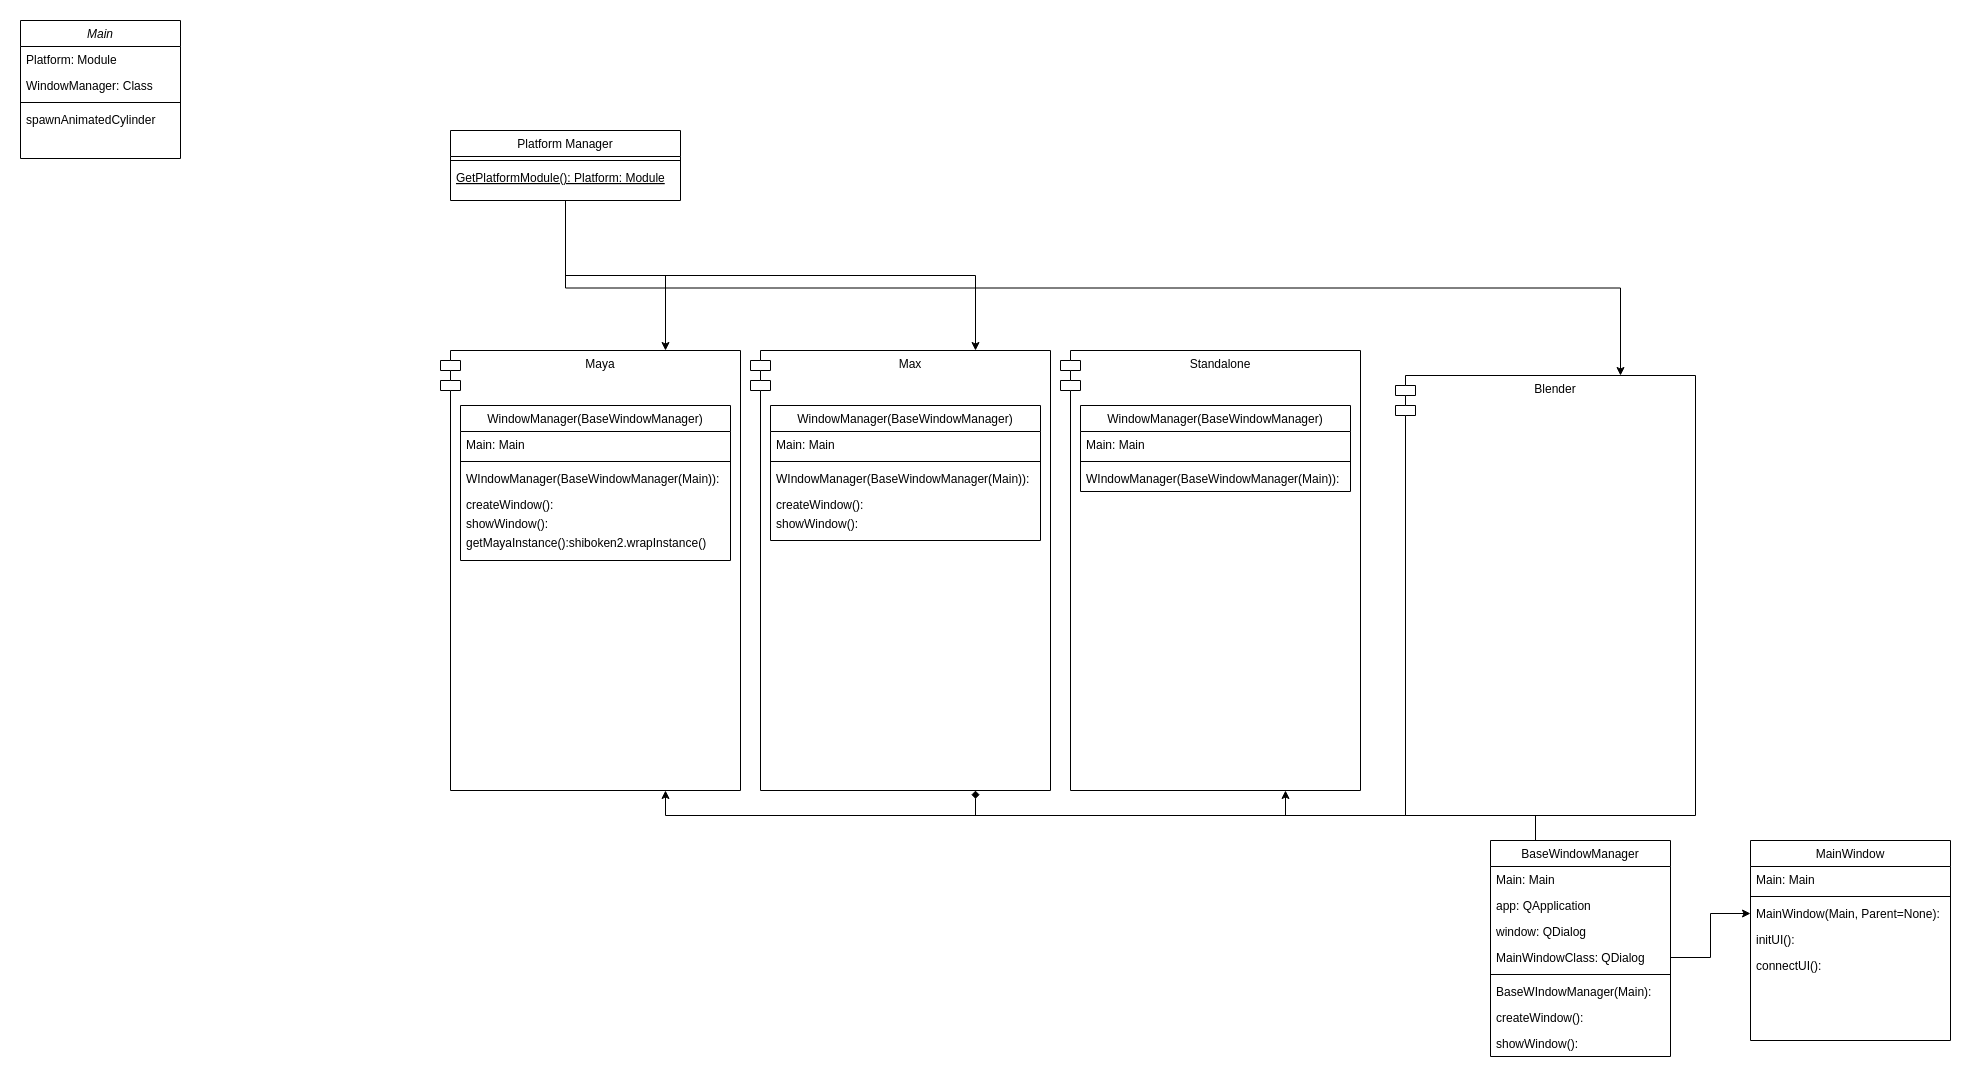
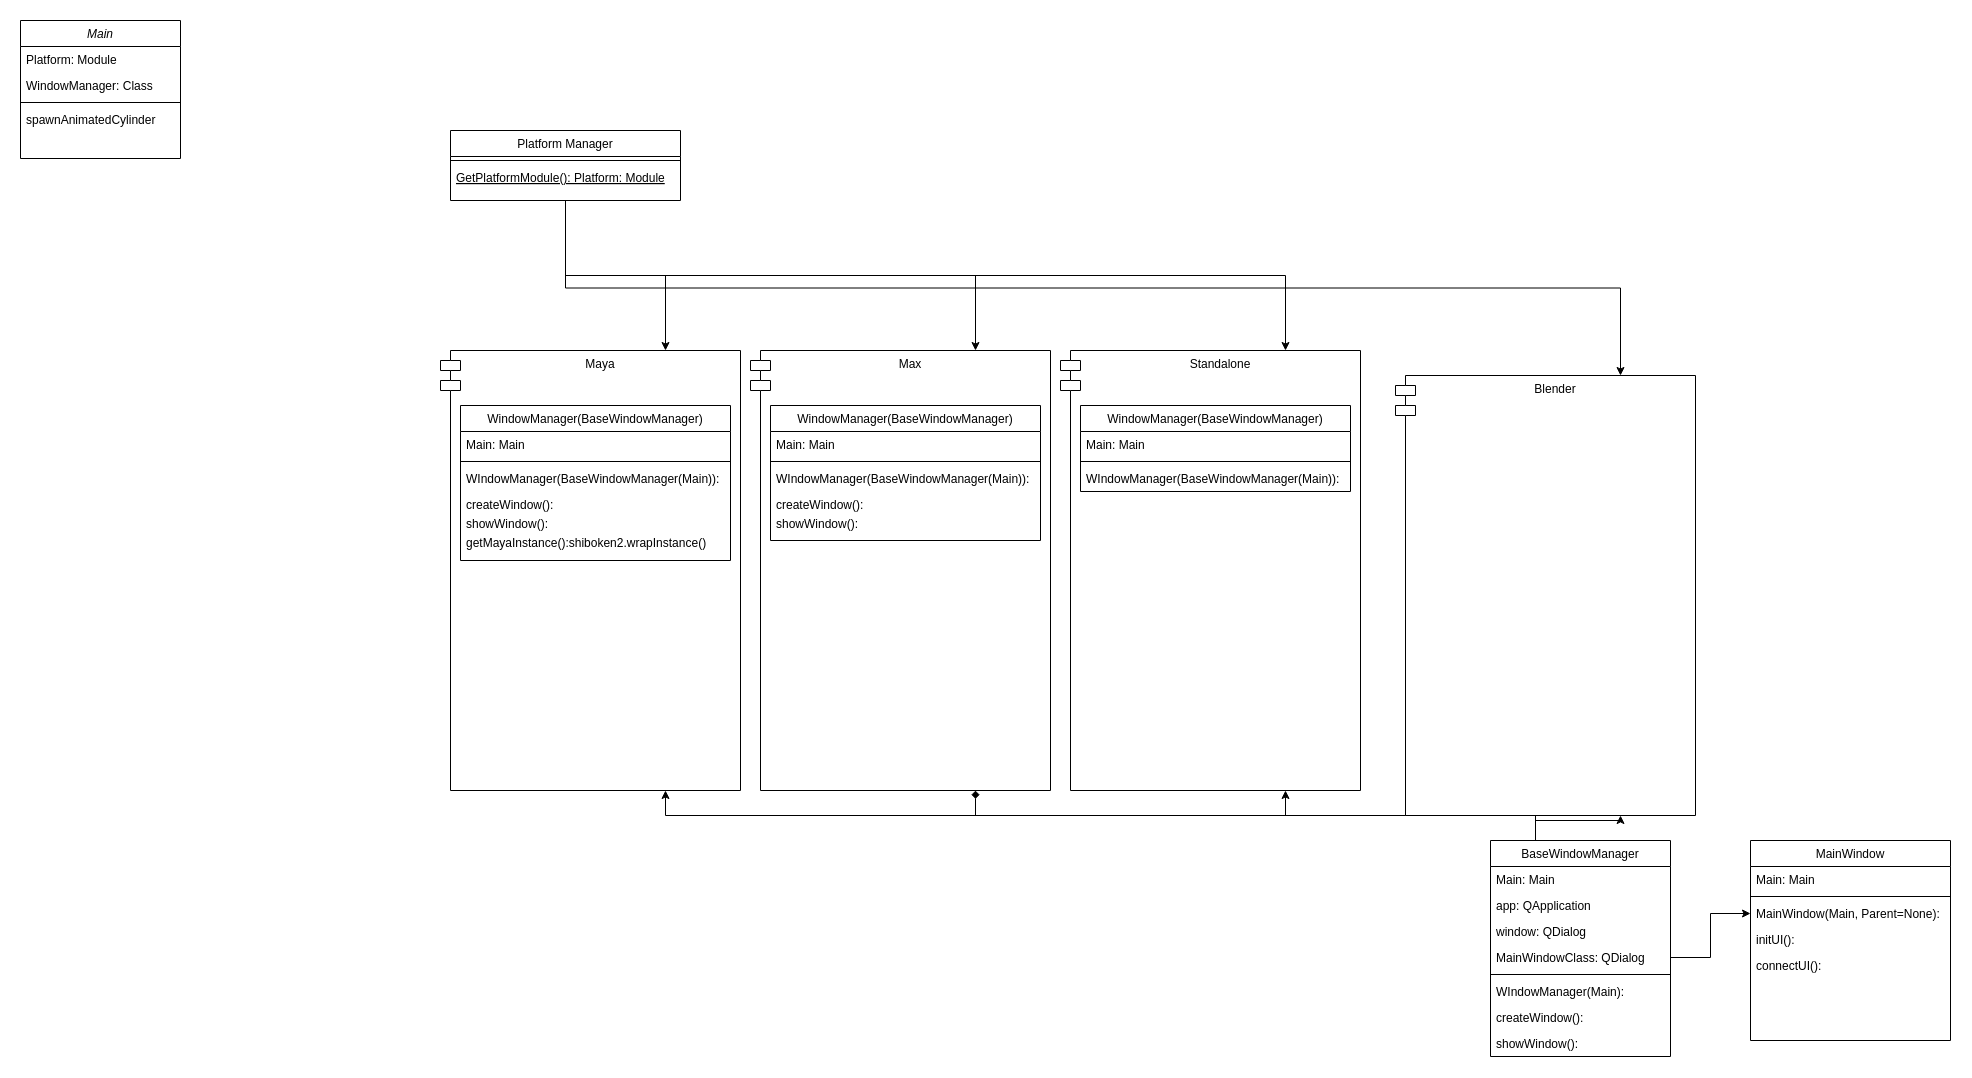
+ <mxCell id="8" style="edgeStyle=orthogonalEdgeStyle;rounded=0;orthogonalLoop=1;jettySize=auto;html=1;exitX=0.5;exitY=1;exitDx=0;exitDy=0;entryX=0.75;entryY=0;entryDx=0;entryDy=0;" parent="1" source="11" target="46" edge="1"><mxGeometry relative="1" as="geometry" /></mxCell>
+ <mxCell id="17" style="edgeStyle=orthogonalEdgeStyle;rounded=0;orthogonalLoop=1;jettySize=auto;html=1;exitX=0.25;exitY=0;exitDx=0;exitDy=0;entryX=0.75;entryY=1;entryDx=0;entryDy=0;" parent="1" source="18" target="27" edge="1"><mxGeometry relative="1" as="geometry" /></mxCell>
- <mxCell id="24" value="BaseWIndowManager(Main):" style="text;align=left;verticalAlign=top;spacingLeft=4;spacingRight=4;overflow=hidden;rotatable=0;points=[[0,0.5],[1,0.5]];portConstraint=eastwest;" parent="18" vertex="1"><mxGeometry y="138" width="180" height="26" as="geometry" /></mxCell>
+ <mxCell id="24" value="WIndowManager(Main):" style="text;align=left;verticalAlign=top;spacingLeft=4;spacingRight=4;overflow=hidden;rotatable=0;points=[[0,0.5],[1,0.5]];portConstraint=eastwest;" parent="18" vertex="1"><mxGeometry y="138" width="180" height="26" as="geometry" /></mxCell>
